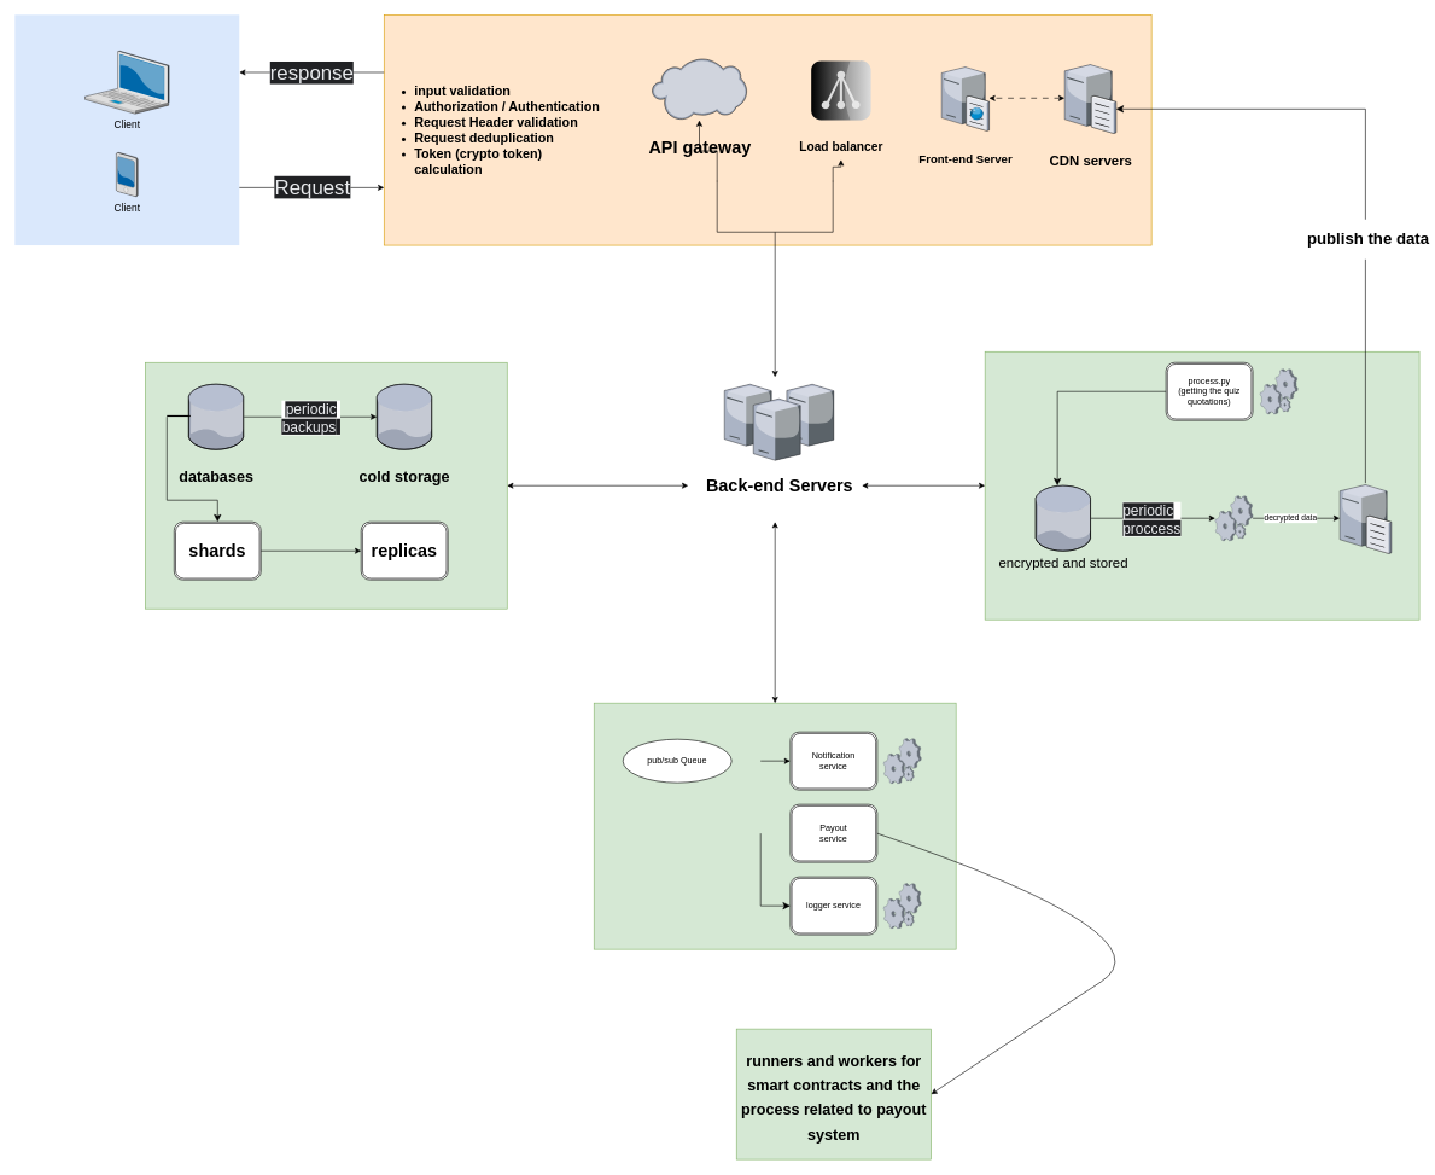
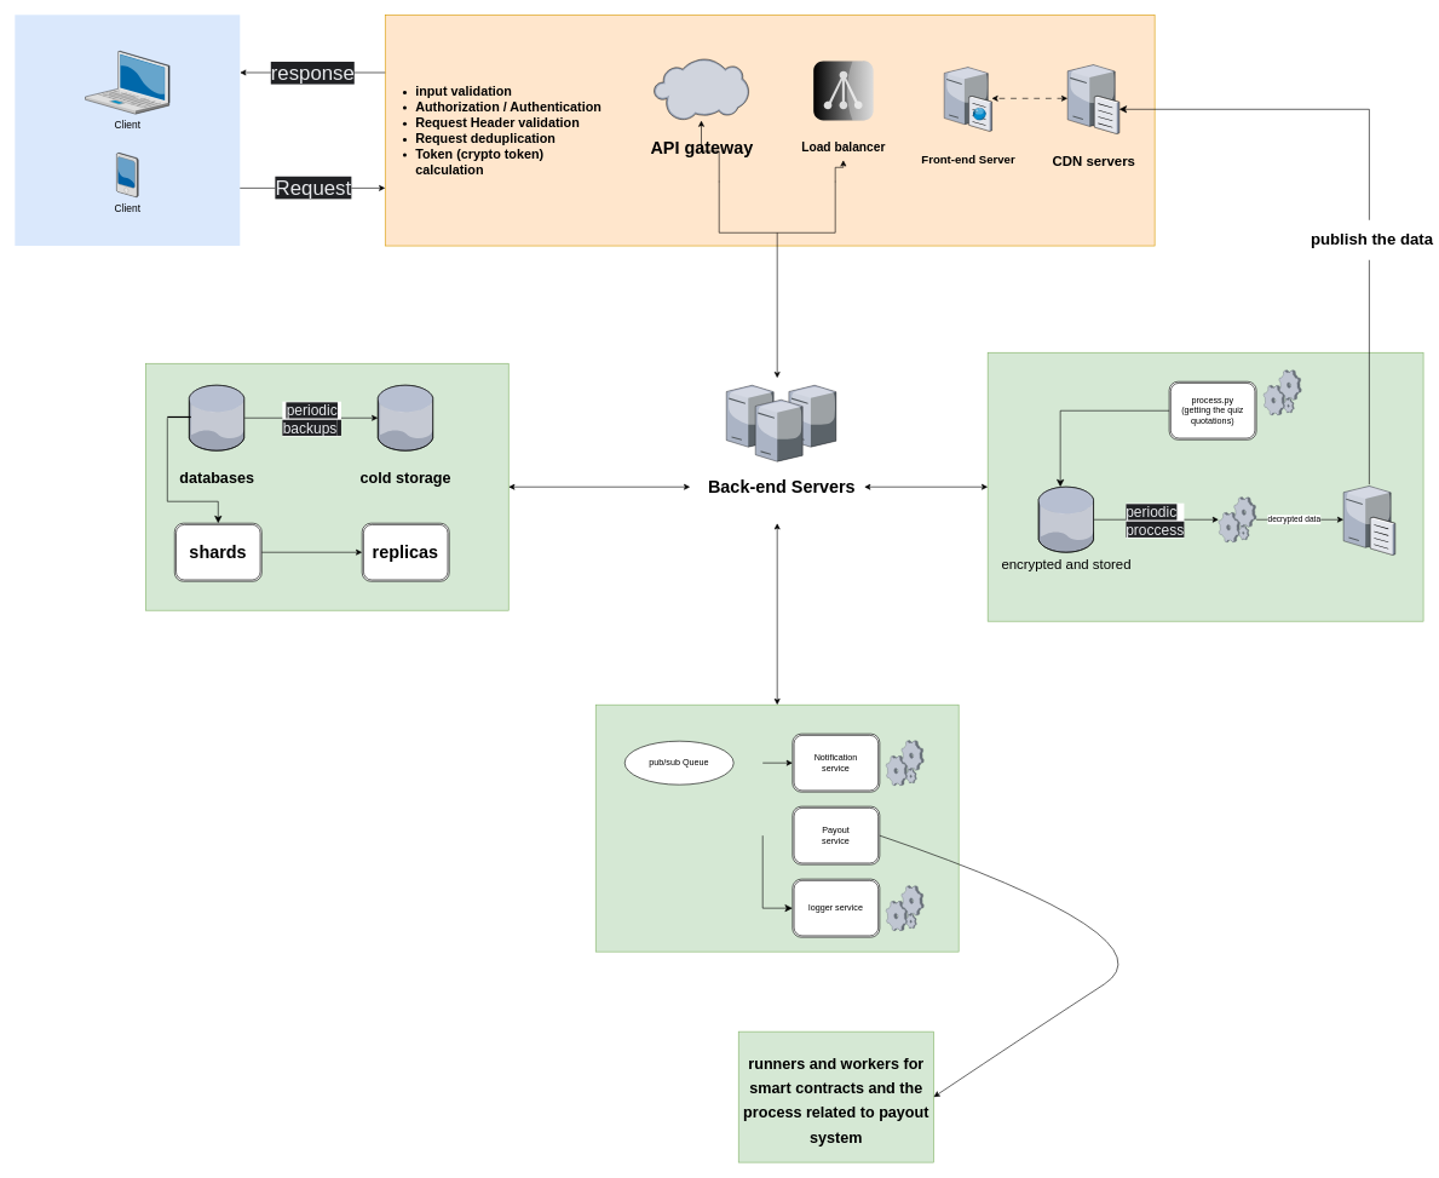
- <mxCell id="49" value="process.py&lt;div&gt;(getting the quiz quotations)&lt;/div&gt;" style="shape=ext;double=1;rounded=1;whiteSpace=wrap;html=1;" vertex="1" parent="1"><mxGeometry x="1610" y="500" width="120" height="80" as="geometry" /></mxCell>
+ <mxCell id="49" value="process.py&lt;div&gt;(getting the quiz quotations)&lt;/div&gt;" style="shape=ext;double=1;rounded=1;whiteSpace=wrap;html=1;" vertex="1" parent="1"><mxGeometry x="1610" y="525" width="120" height="80" as="geometry" /></mxCell>
